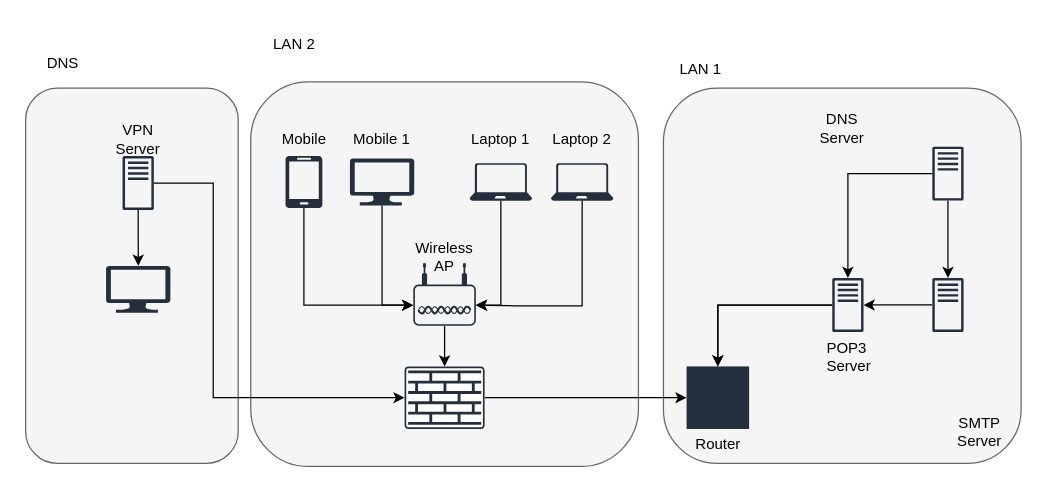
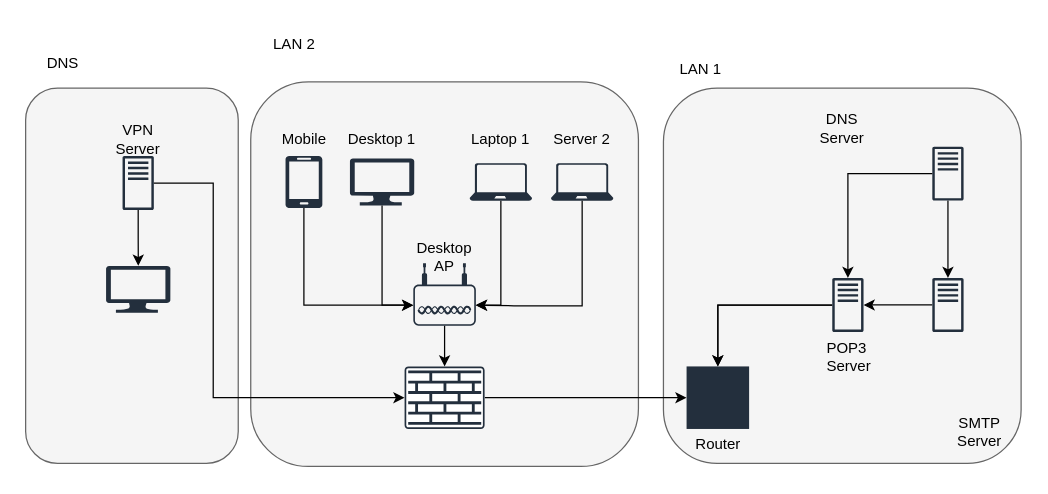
- <mxCell id="14" value="Mobile 1" style="text;strokeColor=none;align=center;fillColor=none;html=1;verticalAlign=middle;whiteSpace=wrap;rounded=0;" parent="1" vertex="1"><mxGeometry x="275" y="96.25" width="60" height="30" as="geometry" /></mxCell>
+ <mxCell id="14" value="Desktop 1" style="text;strokeColor=none;align=center;fillColor=none;html=1;verticalAlign=middle;whiteSpace=wrap;rounded=0;" parent="1" vertex="1"><mxGeometry x="275" y="96.25" width="60" height="30" as="geometry" /></mxCell>
- <mxCell id="16" value="Laptop 2" style="text;strokeColor=none;align=center;fillColor=none;html=1;verticalAlign=middle;whiteSpace=wrap;rounded=0;" parent="1" vertex="1"><mxGeometry x="435" y="96.25" width="60" height="30" as="geometry" /></mxCell>
+ <mxCell id="16" value="Server 2" style="text;strokeColor=none;align=center;fillColor=none;html=1;verticalAlign=middle;whiteSpace=wrap;rounded=0;" parent="1" vertex="1"><mxGeometry x="435" y="96.25" width="60" height="30" as="geometry" /></mxCell>
- <mxCell id="21" value="Wireless AP" style="text;strokeColor=none;align=center;fillColor=none;html=1;verticalAlign=middle;whiteSpace=wrap;rounded=0;" parent="1" vertex="1"><mxGeometry x="325" y="190" width="60" height="30" as="geometry" /></mxCell>
+ <mxCell id="21" value="Desktop AP" style="text;strokeColor=none;align=center;fillColor=none;html=1;verticalAlign=middle;whiteSpace=wrap;rounded=0;" parent="1" vertex="1"><mxGeometry x="325" y="190" width="60" height="30" as="geometry" /></mxCell>
